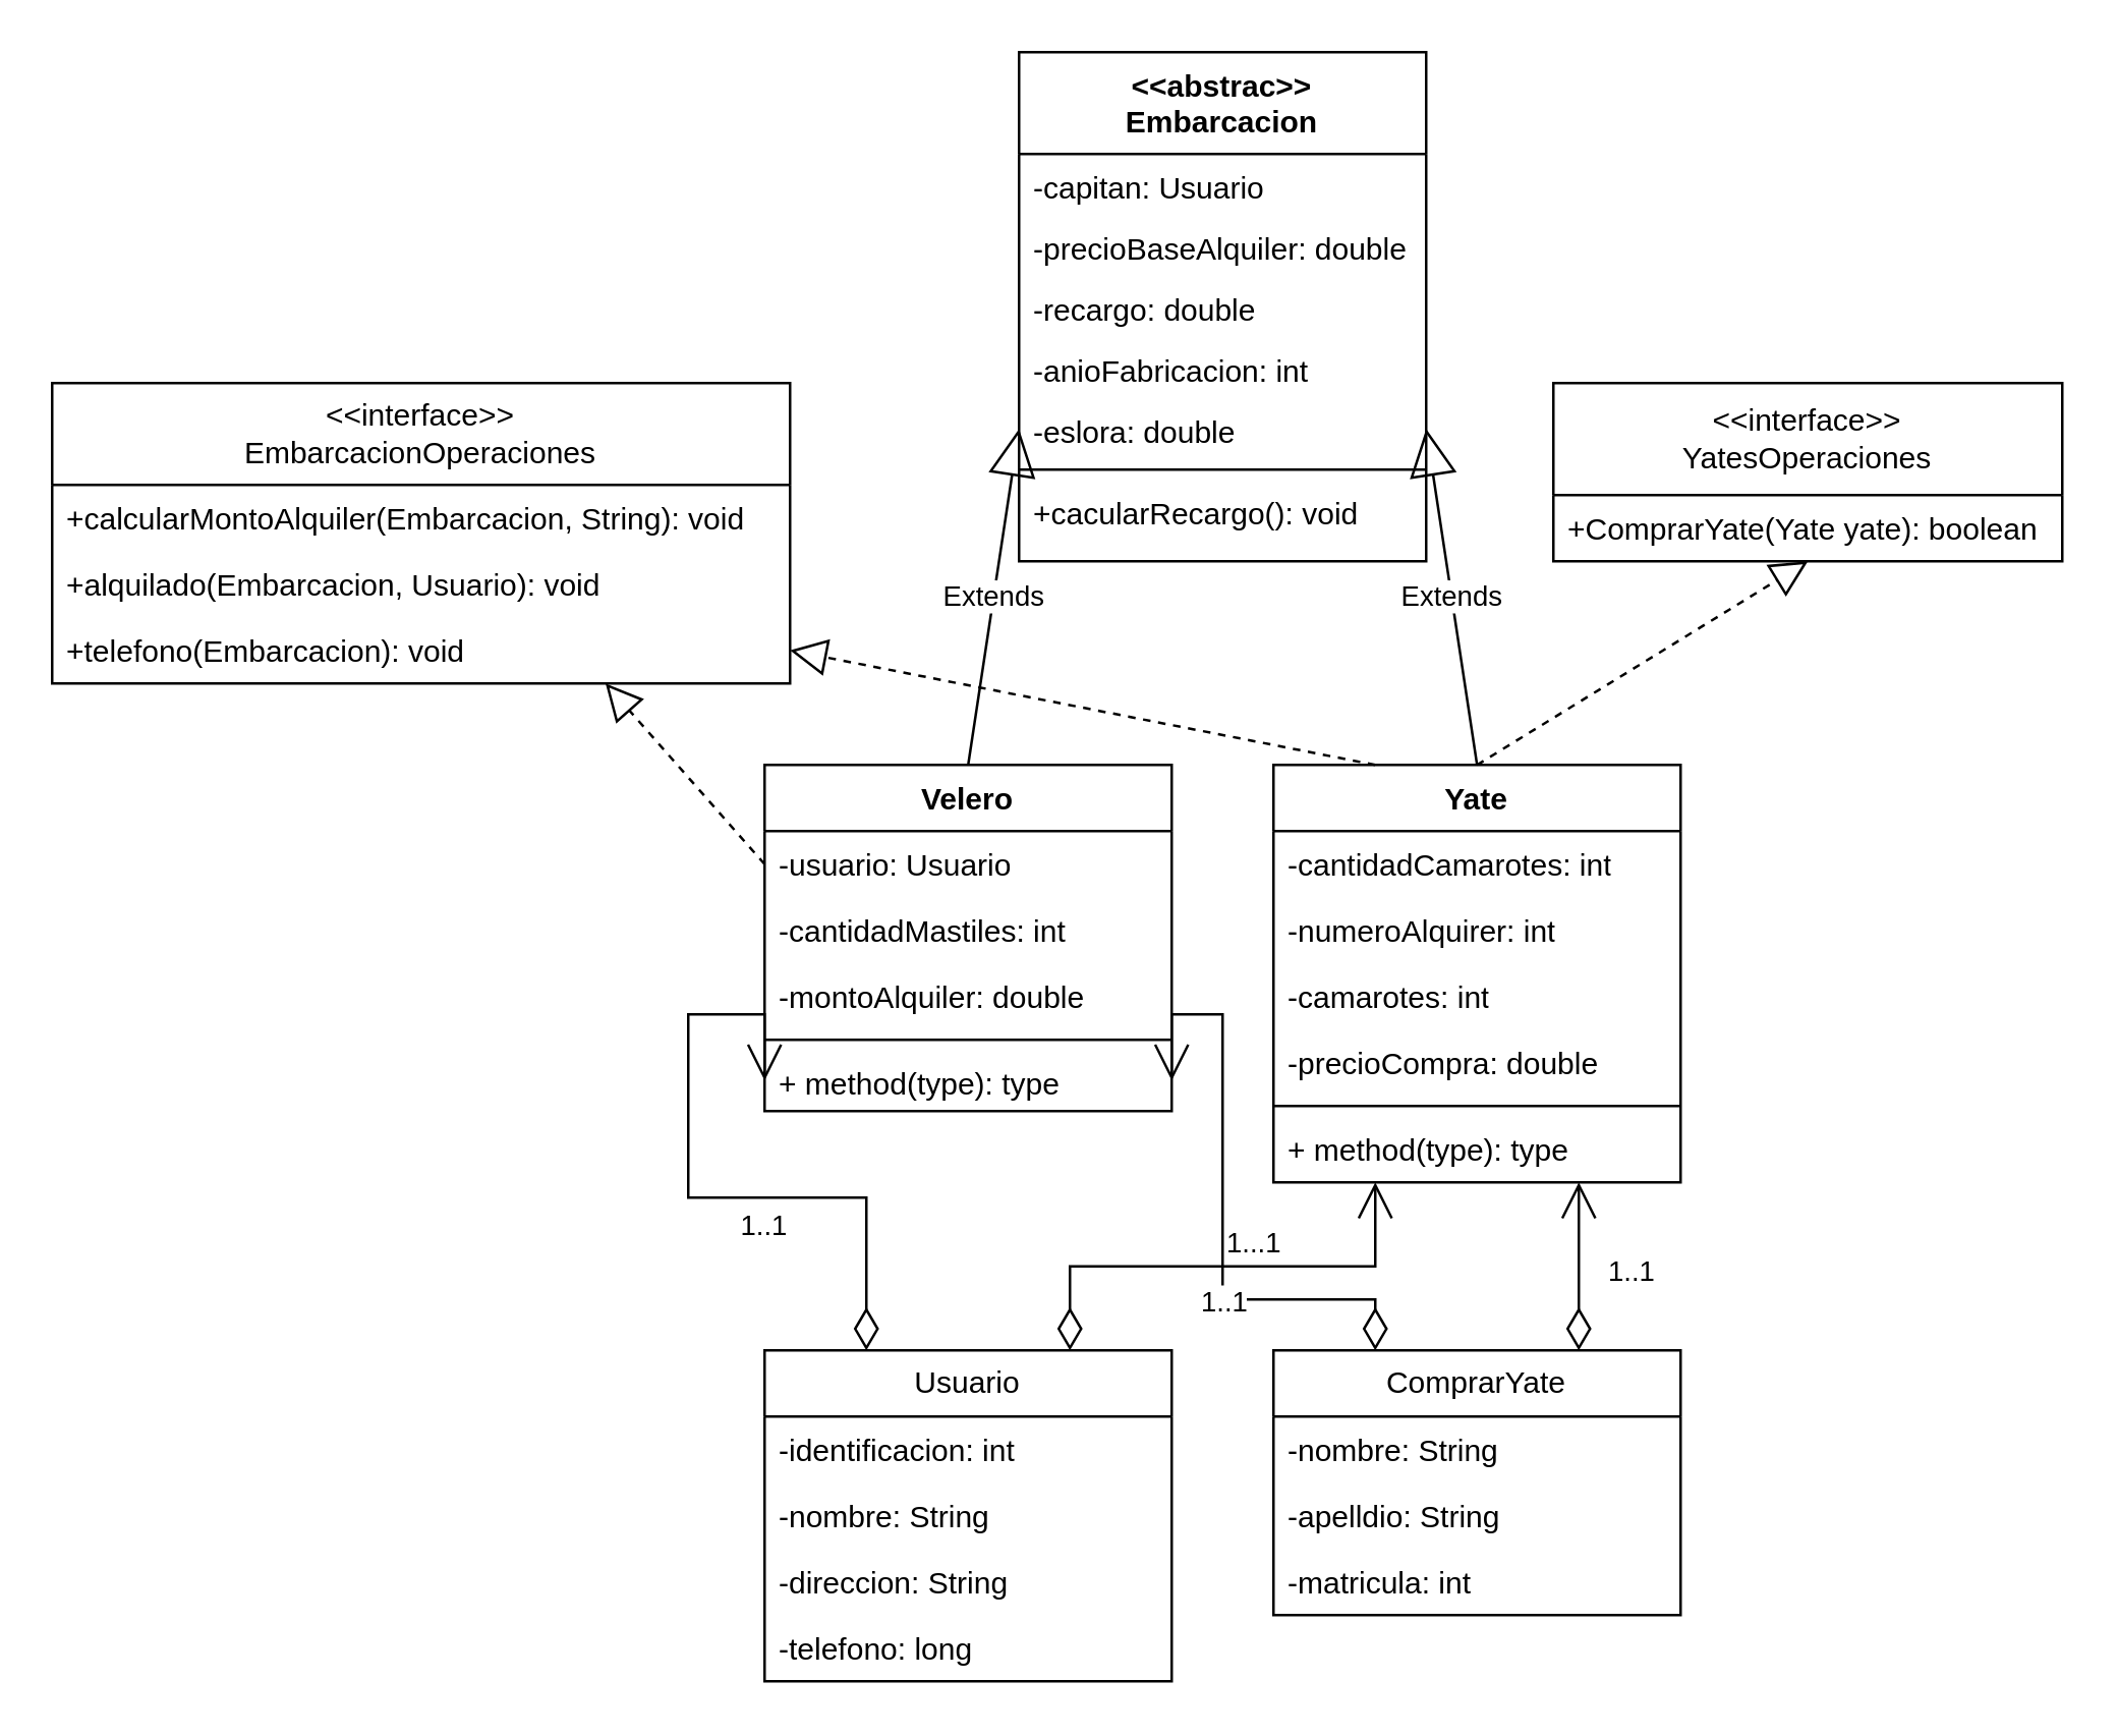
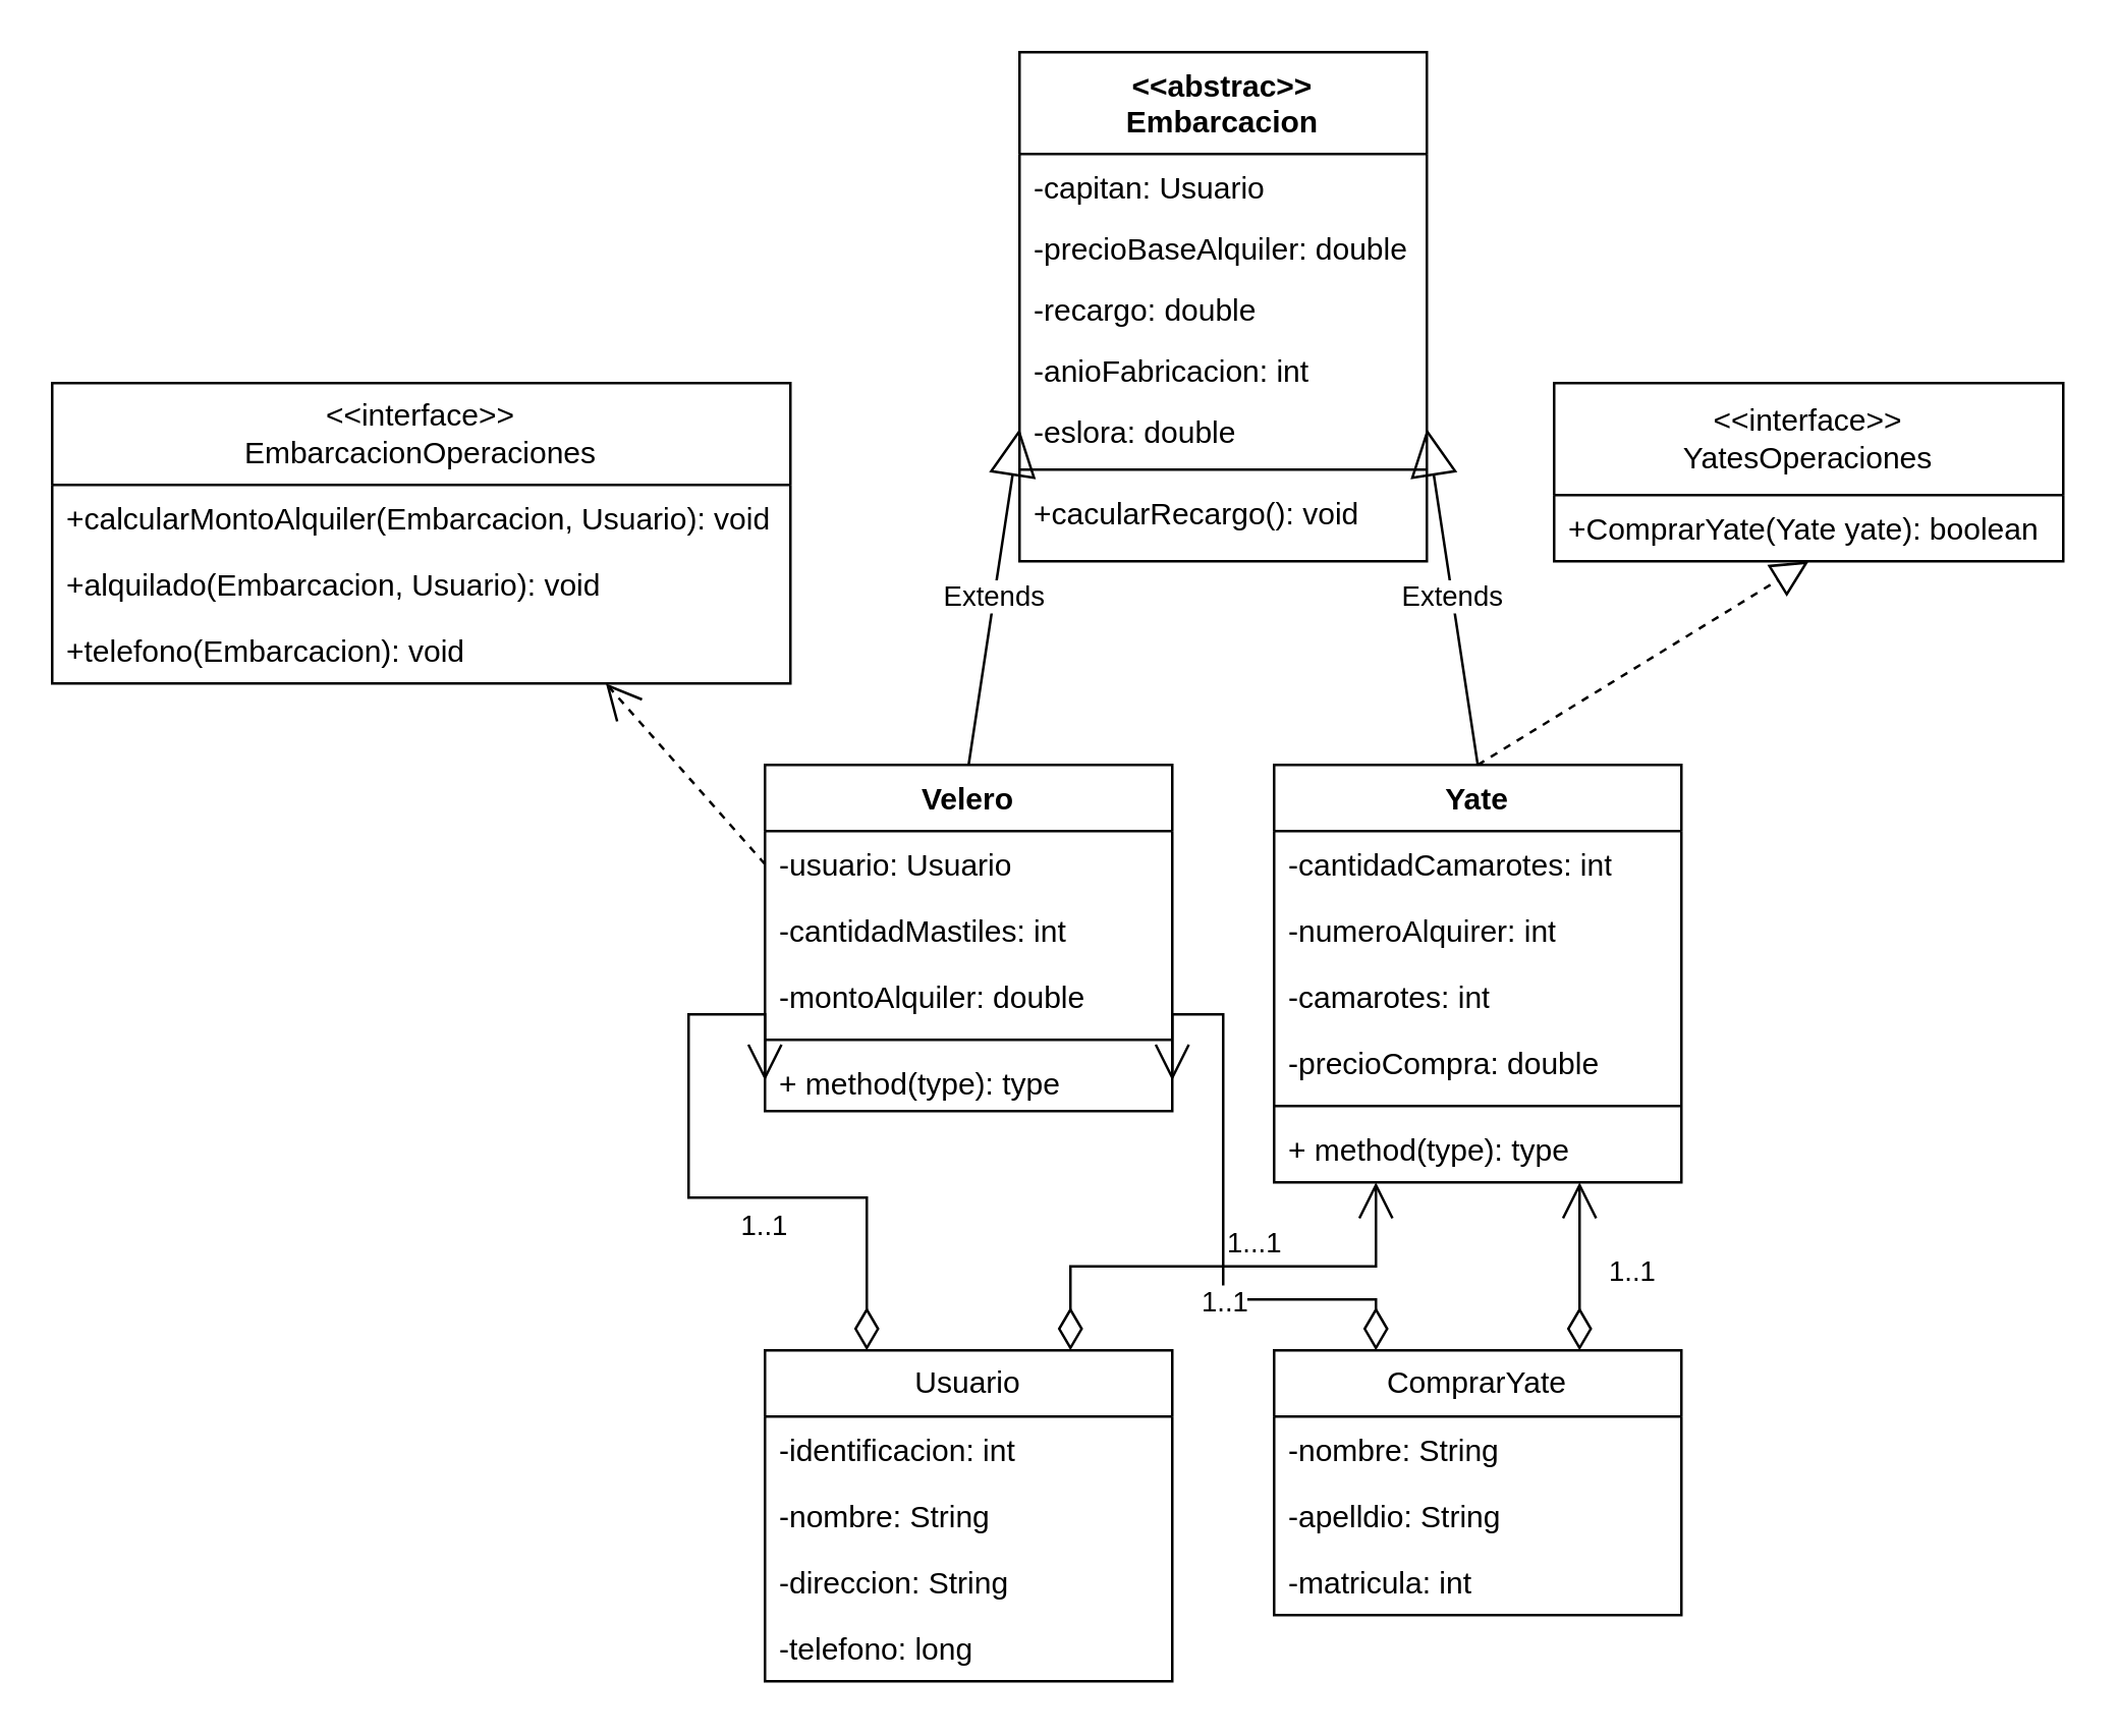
- <mxCell id="33" value="+calcularMontoAlquiler(Embarcacion, String): void" style="text;strokeColor=none;fillColor=none;align=left;verticalAlign=top;spacingLeft=4;spacingRight=4;overflow=hidden;rotatable=0;points=[[0,0.5],[1,0.5]];portConstraint=eastwest;whiteSpace=wrap;html=1;" vertex="1" parent="32"><mxGeometry y="40" width="290" height="26" as="geometry" /></mxCell>
+ <mxCell id="33" value="+calcularMontoAlquiler(Embarcacion, Usuario): void" style="text;strokeColor=none;fillColor=none;align=left;verticalAlign=top;spacingLeft=4;spacingRight=4;overflow=hidden;rotatable=0;points=[[0,0.5],[1,0.5]];portConstraint=eastwest;whiteSpace=wrap;html=1;" vertex="1" parent="32"><mxGeometry y="40" width="290" height="26" as="geometry" /></mxCell>
- <mxCell id="45" value="" style="endArrow=block;dashed=1;endFill=0;endSize=12;html=1;rounded=0;exitX=0;exitY=0.5;exitDx=0;exitDy=0;entryX=0.75;entryY=1;entryDx=0;entryDy=0;" edge="1" parent="1" source="20" target="32"><mxGeometry width="160" relative="1" as="geometry"><mxPoint x="360" y="260" as="sourcePoint" /><mxPoint x="520" y="260" as="targetPoint" /></mxGeometry></mxCell>
+ <mxCell id="45" value="" style="endArrow=open;dashed=1;endFill=0;endSize=12;html=1;rounded=0;exitX=0;exitY=0.5;exitDx=0;exitDy=0;entryX=0.75;entryY=1;entryDx=0;entryDy=0;" edge="1" parent="1" source="20" target="32"><mxGeometry width="160" relative="1" as="geometry"><mxPoint x="360" y="260" as="sourcePoint" /><mxPoint x="520" y="260" as="targetPoint" /></mxGeometry></mxCell>
- <mxCell id="46" value="" style="endArrow=block;dashed=1;endFill=0;endSize=12;html=1;rounded=0;exitX=0.25;exitY=0;exitDx=0;exitDy=0;entryX=1;entryY=0.5;entryDx=0;entryDy=0;" edge="1" parent="1" source="25" target="35"><mxGeometry width="160" relative="1" as="geometry"><mxPoint x="360" y="260" as="sourcePoint" /><mxPoint x="520" y="260" as="targetPoint" /></mxGeometry></mxCell>
